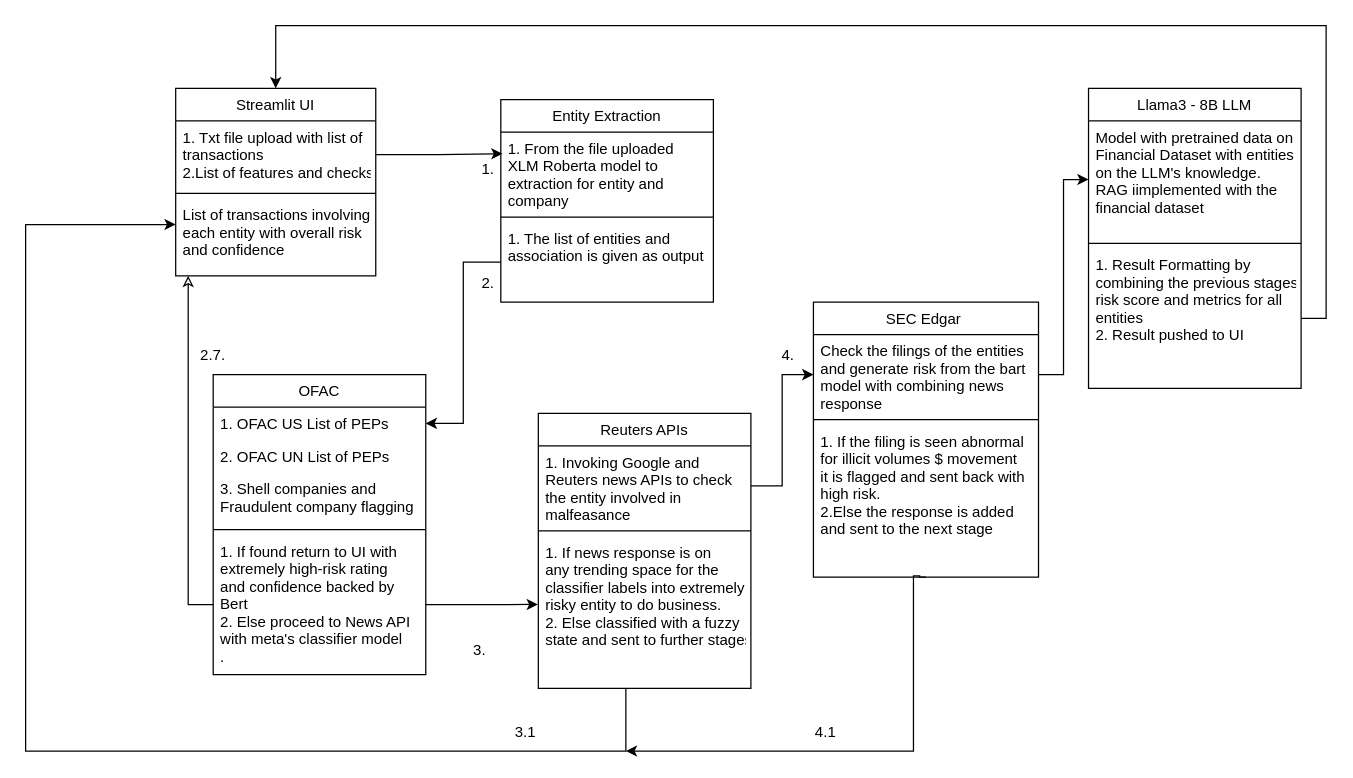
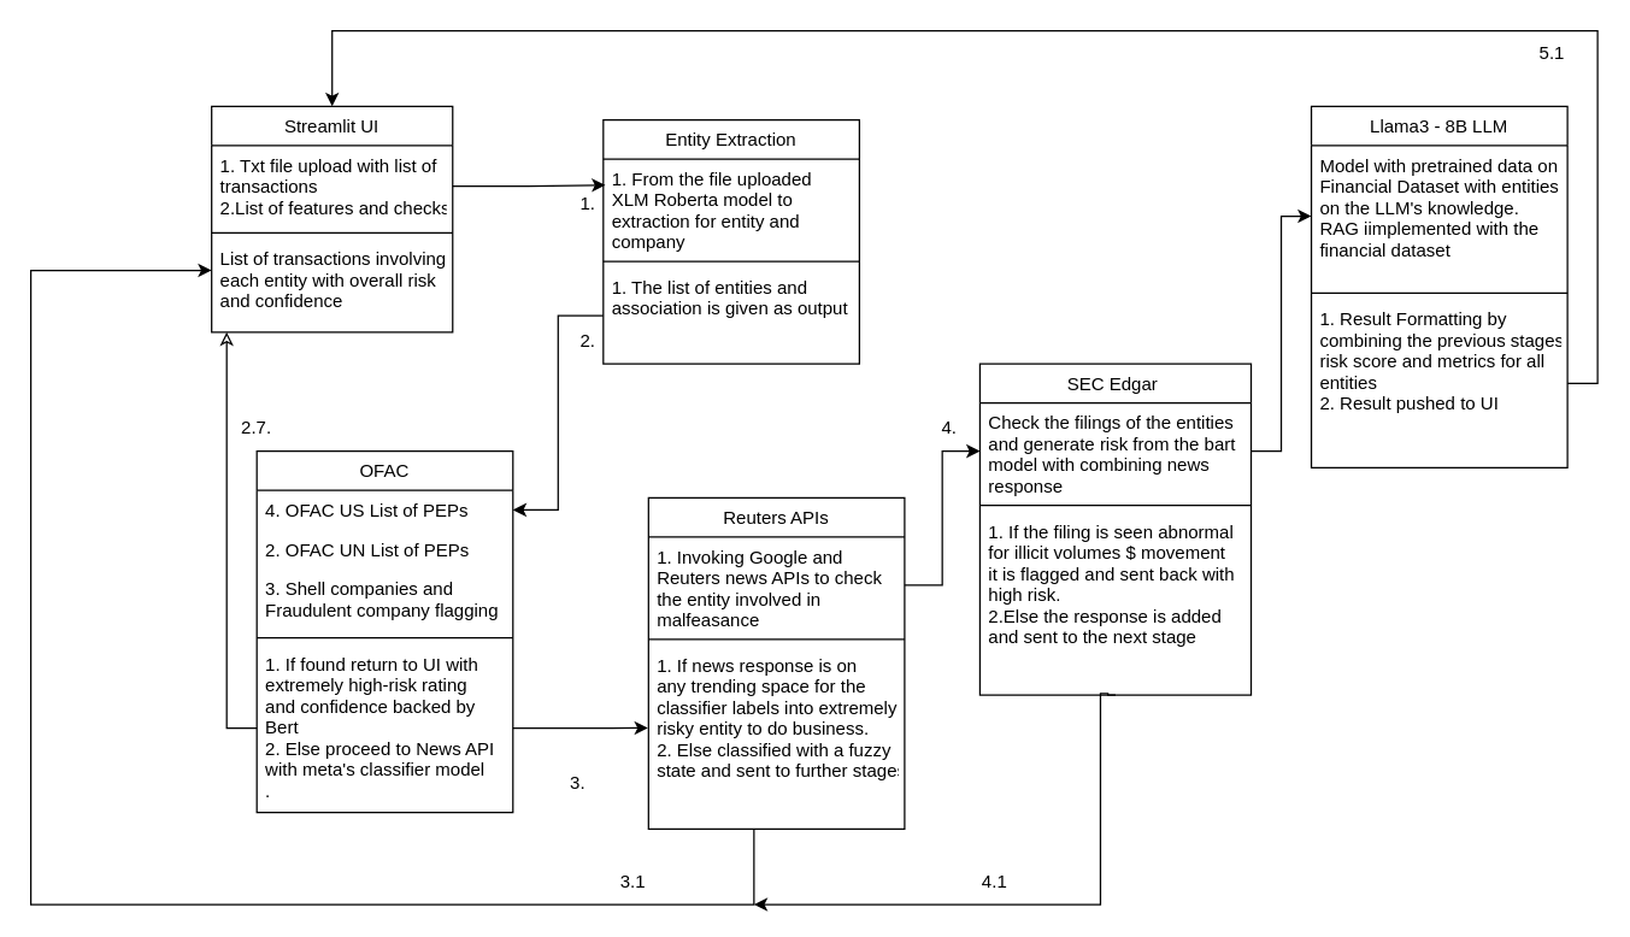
+ <mxCell id="44" value="5.1" style="text;html=1;align=center;verticalAlign=middle;whiteSpace=wrap;rounded=0;" vertex="1" parent="1"><mxGeometry x="1000" y="20" width="60" height="30" as="geometry" /></mxCell>
- <mxCell id="15" value="1. OFAC US List of PEPs" style="text;align=left;verticalAlign=top;spacingLeft=4;spacingRight=4;overflow=hidden;rotatable=0;points=[[0,0.5],[1,0.5]];portConstraint=eastwest;" parent="14" vertex="1"><mxGeometry y="26" width="170" height="26" as="geometry" /></mxCell>
+ <mxCell id="15" value="4. OFAC US List of PEPs" style="text;align=left;verticalAlign=top;spacingLeft=4;spacingRight=4;overflow=hidden;rotatable=0;points=[[0,0.5],[1,0.5]];portConstraint=eastwest;" parent="14" vertex="1"><mxGeometry y="26" width="170" height="26" as="geometry" /></mxCell>
